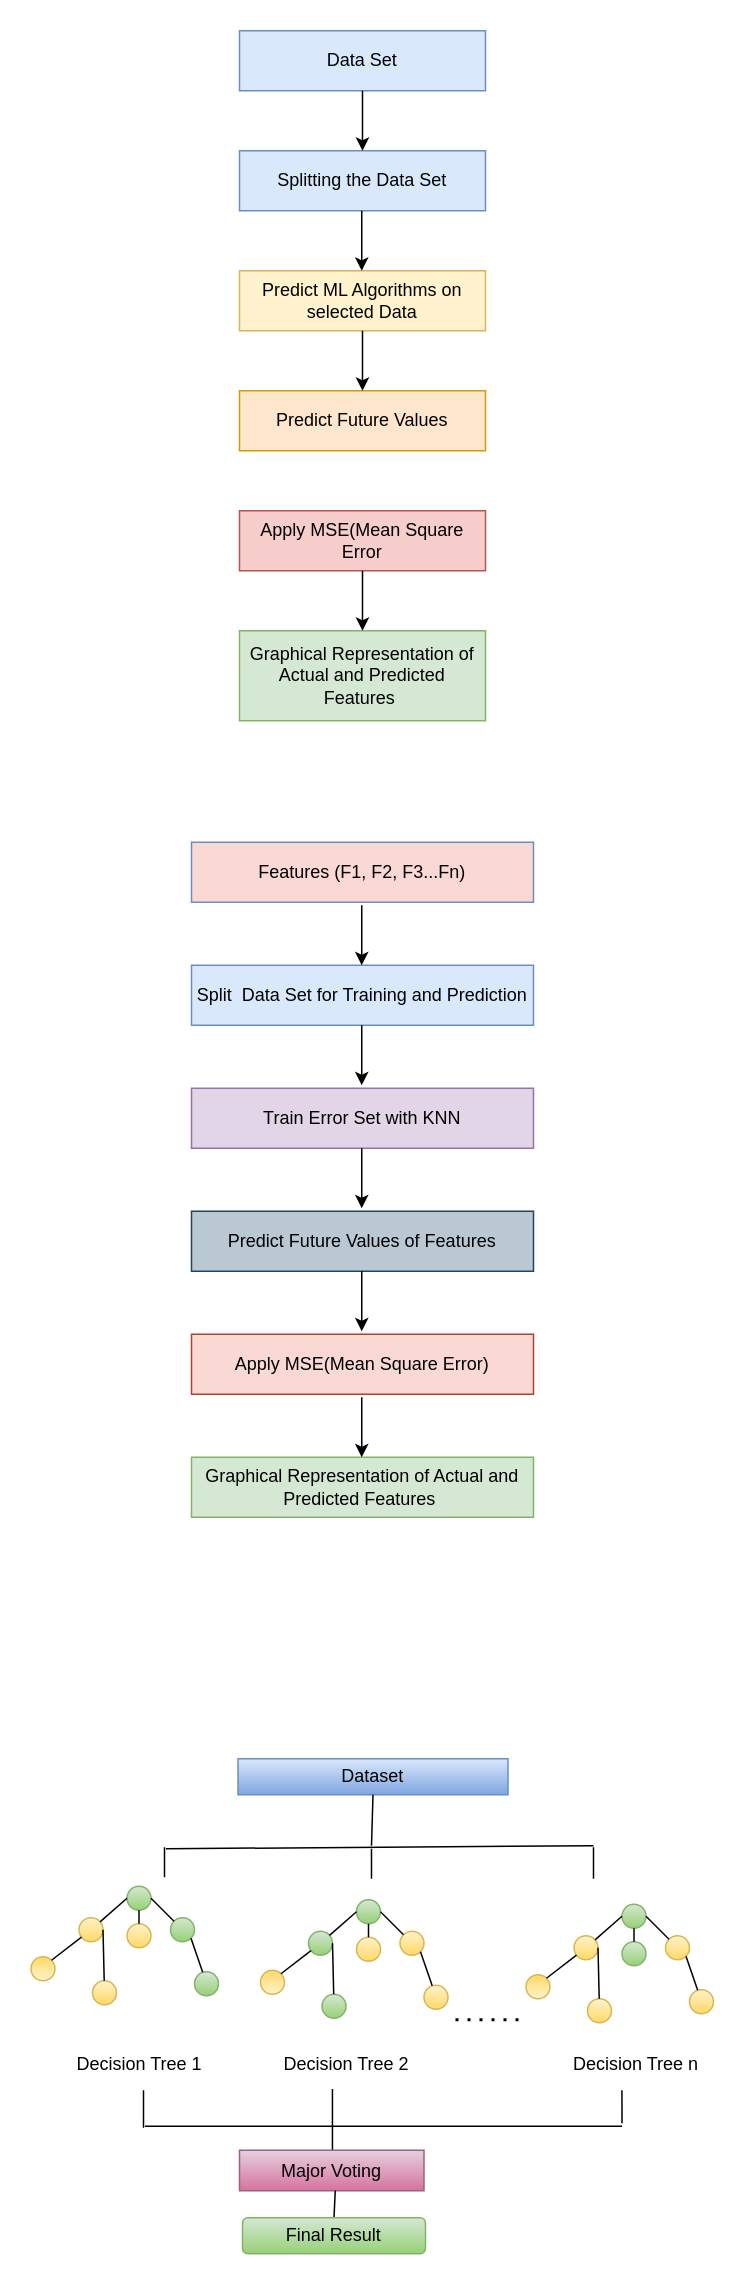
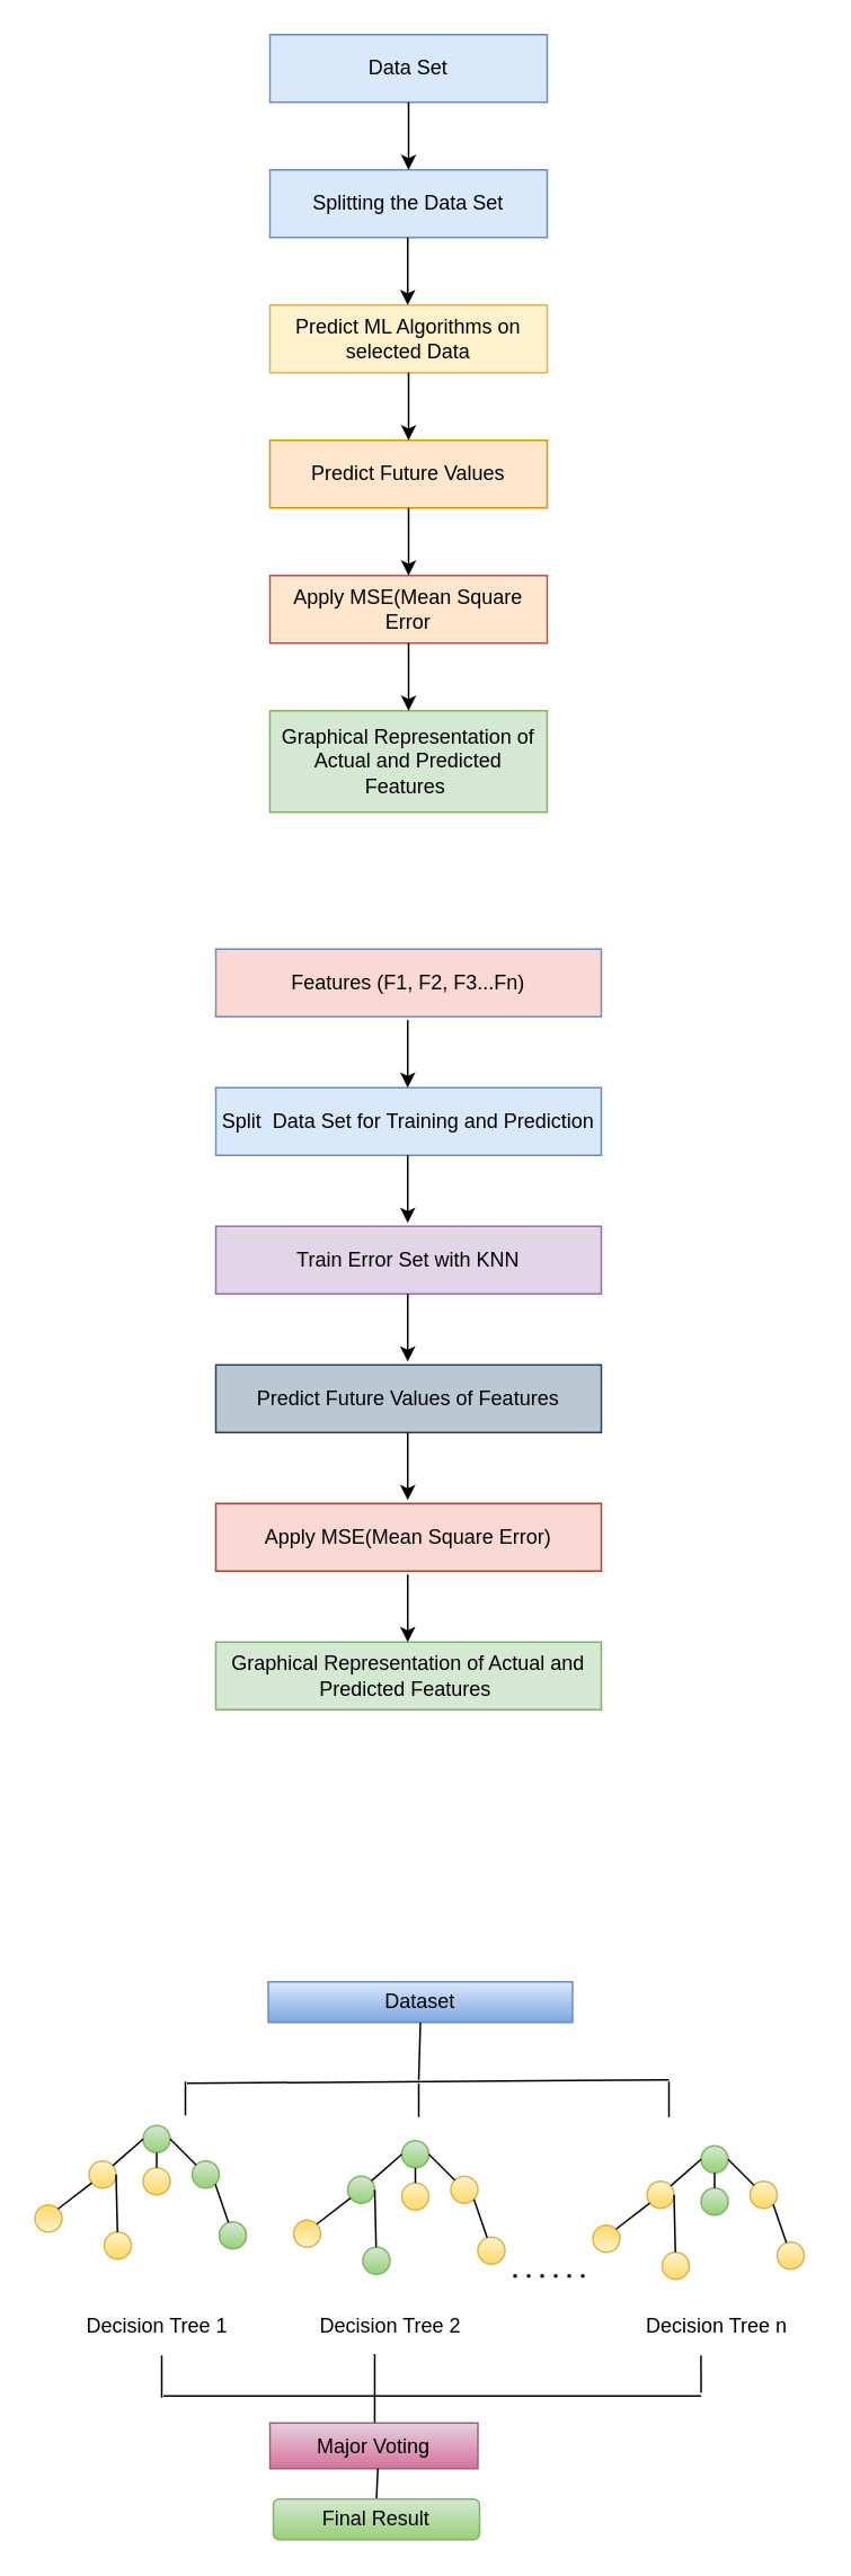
+ <mxCell id="11" value="" style="endArrow=classic;html=1;rounded=0;exitX=0.5;exitY=1;exitDx=0;exitDy=0;entryX=0.5;entryY=0;entryDx=0;entryDy=0;" edge="1" parent="1" source="7" target="5"><mxGeometry width="50" height="50" relative="1" as="geometry"><mxPoint x="271" y="90" as="sourcePoint" /><mxPoint x="271" y="130" as="targetPoint" /></mxGeometry></mxCell>
- <mxCell id="5" value="Apply MSE(Mean Square Error" style="rounded=0;whiteSpace=wrap;html=1;fillColor=#f8cecc;strokeColor=#b85450;" vertex="1" parent="1"><mxGeometry x="159" y="340" width="164" height="40" as="geometry" /></mxCell>
+ <mxCell id="5" value="Apply MSE(Mean Square Error" style="rounded=0;whiteSpace=wrap;html=1;fillColor=#ffe6cc;strokeColor=#b85450;" vertex="1" parent="1"><mxGeometry x="159" y="340" width="164" height="40" as="geometry" /></mxCell>
